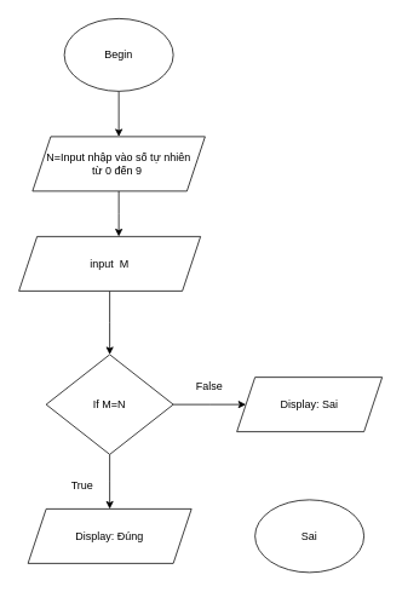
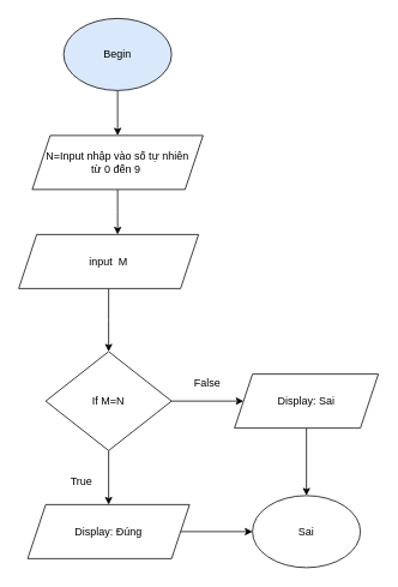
- <mxCell id="3" value="Begin" style="ellipse;whiteSpace=wrap;html=1;" vertex="1" parent="1"><mxGeometry x="70" y="20" width="120" height="80" as="geometry" /></mxCell>
+ <mxCell id="3" value="Begin" style="ellipse;whiteSpace=wrap;html=1;fillColor=#dae8fc;" vertex="1" parent="1"><mxGeometry x="70" y="20" width="120" height="80" as="geometry" /></mxCell>
+ <mxCell id="15" style="edgeStyle=orthogonalEdgeStyle;rounded=0;orthogonalLoop=1;jettySize=auto;html=1;entryX=0.5;entryY=0;entryDx=0;entryDy=0;" edge="1" parent="1" source="16" target="17"><mxGeometry relative="1" as="geometry"><mxPoint x="340" y="540" as="targetPoint" /></mxGeometry></mxCell>
+ <mxCell id="13" style="edgeStyle=orthogonalEdgeStyle;rounded=0;orthogonalLoop=1;jettySize=auto;html=1;exitX=1;exitY=0.5;exitDx=0;exitDy=0;" edge="1" parent="1" source="14" target="17"><mxGeometry relative="1" as="geometry"><mxPoint x="300" y="590" as="targetPoint" /></mxGeometry></mxCell>
